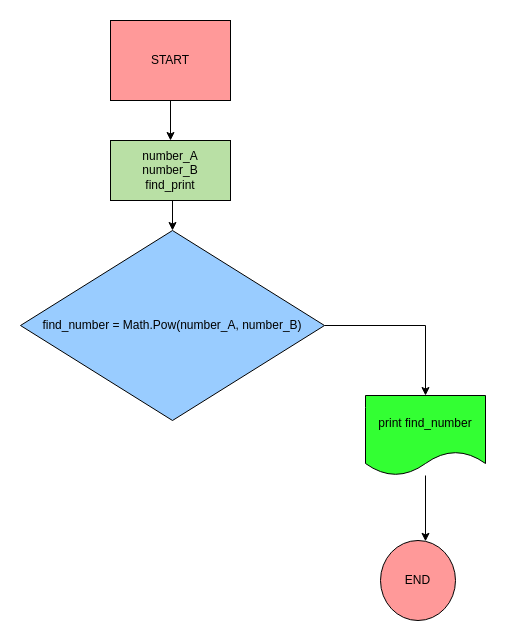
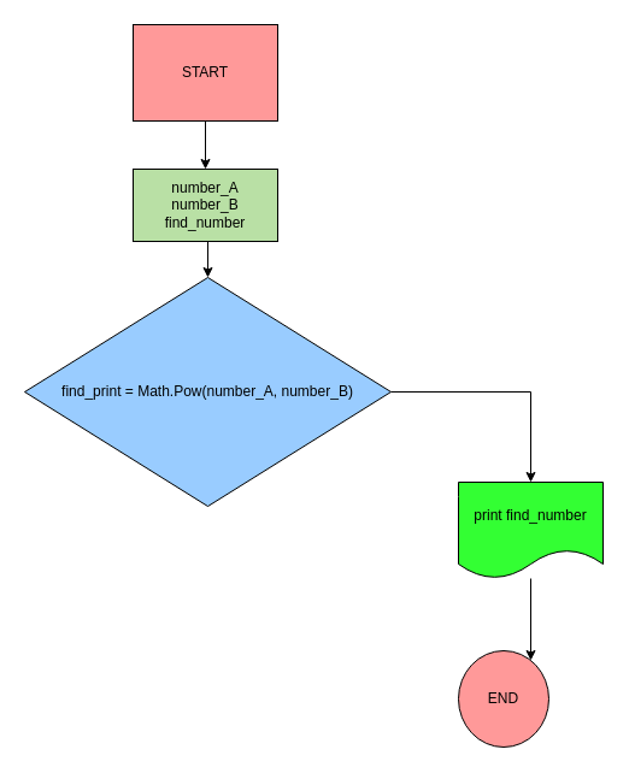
- <mxCell id="8" value="number_A&lt;br&gt;number_B&lt;br&gt;find_print" style="rounded=0;whiteSpace=wrap;html=1;fillColor=#B9E0A5;" vertex="1" parent="1"><mxGeometry x="110" y="140" width="120" height="60" as="geometry" /></mxCell>
+ <mxCell id="8" value="number_A&lt;br&gt;number_B&lt;br&gt;find_number" style="rounded=0;whiteSpace=wrap;html=1;fillColor=#B9E0A5;" vertex="1" parent="1"><mxGeometry x="110" y="140" width="120" height="60" as="geometry" /></mxCell>
- <mxCell id="10" value="find_number = Math.Pow(number_A, number_B)" style="rhombus;whiteSpace=wrap;html=1;fillColor=#99CCFF;" vertex="1" parent="1"><mxGeometry x="20" y="230" width="304" height="190" as="geometry" /></mxCell>
+ <mxCell id="10" value="find_print = Math.Pow(number_A, number_B)" style="rhombus;whiteSpace=wrap;html=1;fillColor=#99CCFF;" vertex="1" parent="1"><mxGeometry x="20" y="230" width="304" height="190" as="geometry" /></mxCell>
- <mxCell id="6" value="print find_number" style="shape=document;whiteSpace=wrap;html=1;boundedLbl=1;fillColor=#33FF33;" vertex="1" parent="1"><mxGeometry x="365" y="395" width="120" height="80" as="geometry" /></mxCell>
+ <mxCell id="6" value="print find_number" style="shape=document;whiteSpace=wrap;html=1;boundedLbl=1;fillColor=#33FF33;" vertex="1" parent="1"><mxGeometry x="380" y="400" width="120" height="80" as="geometry" /></mxCell>
